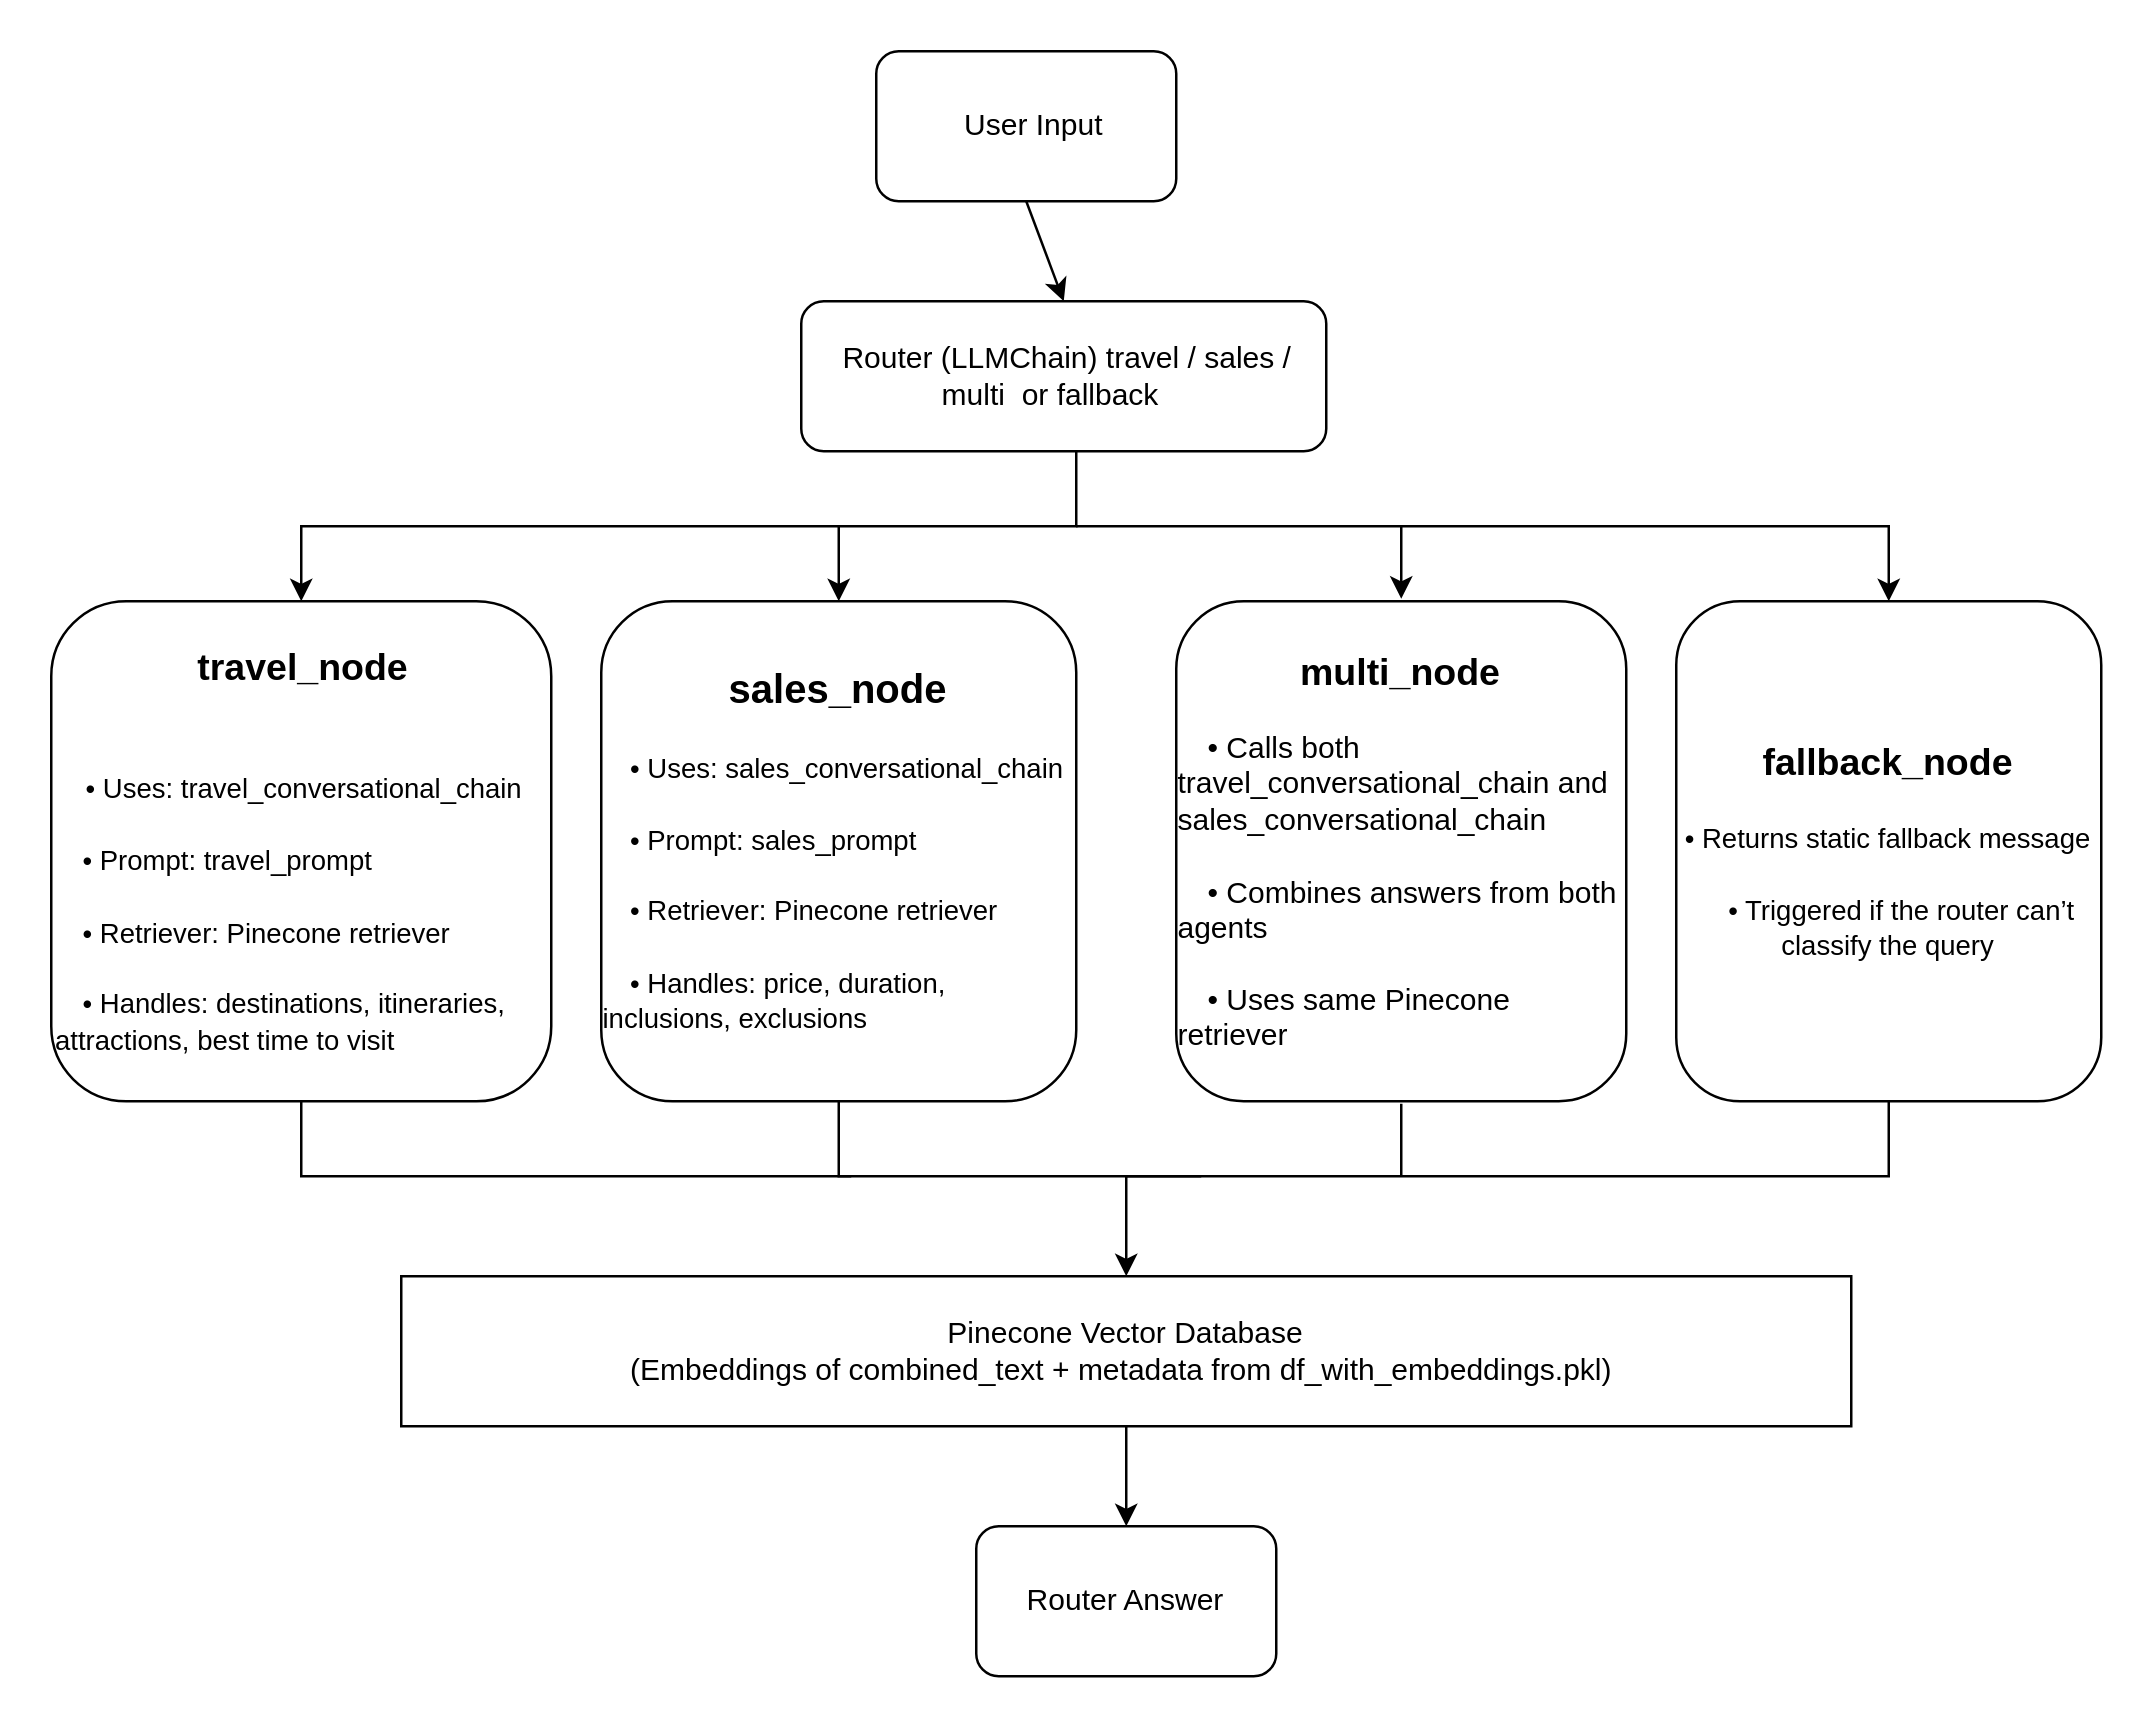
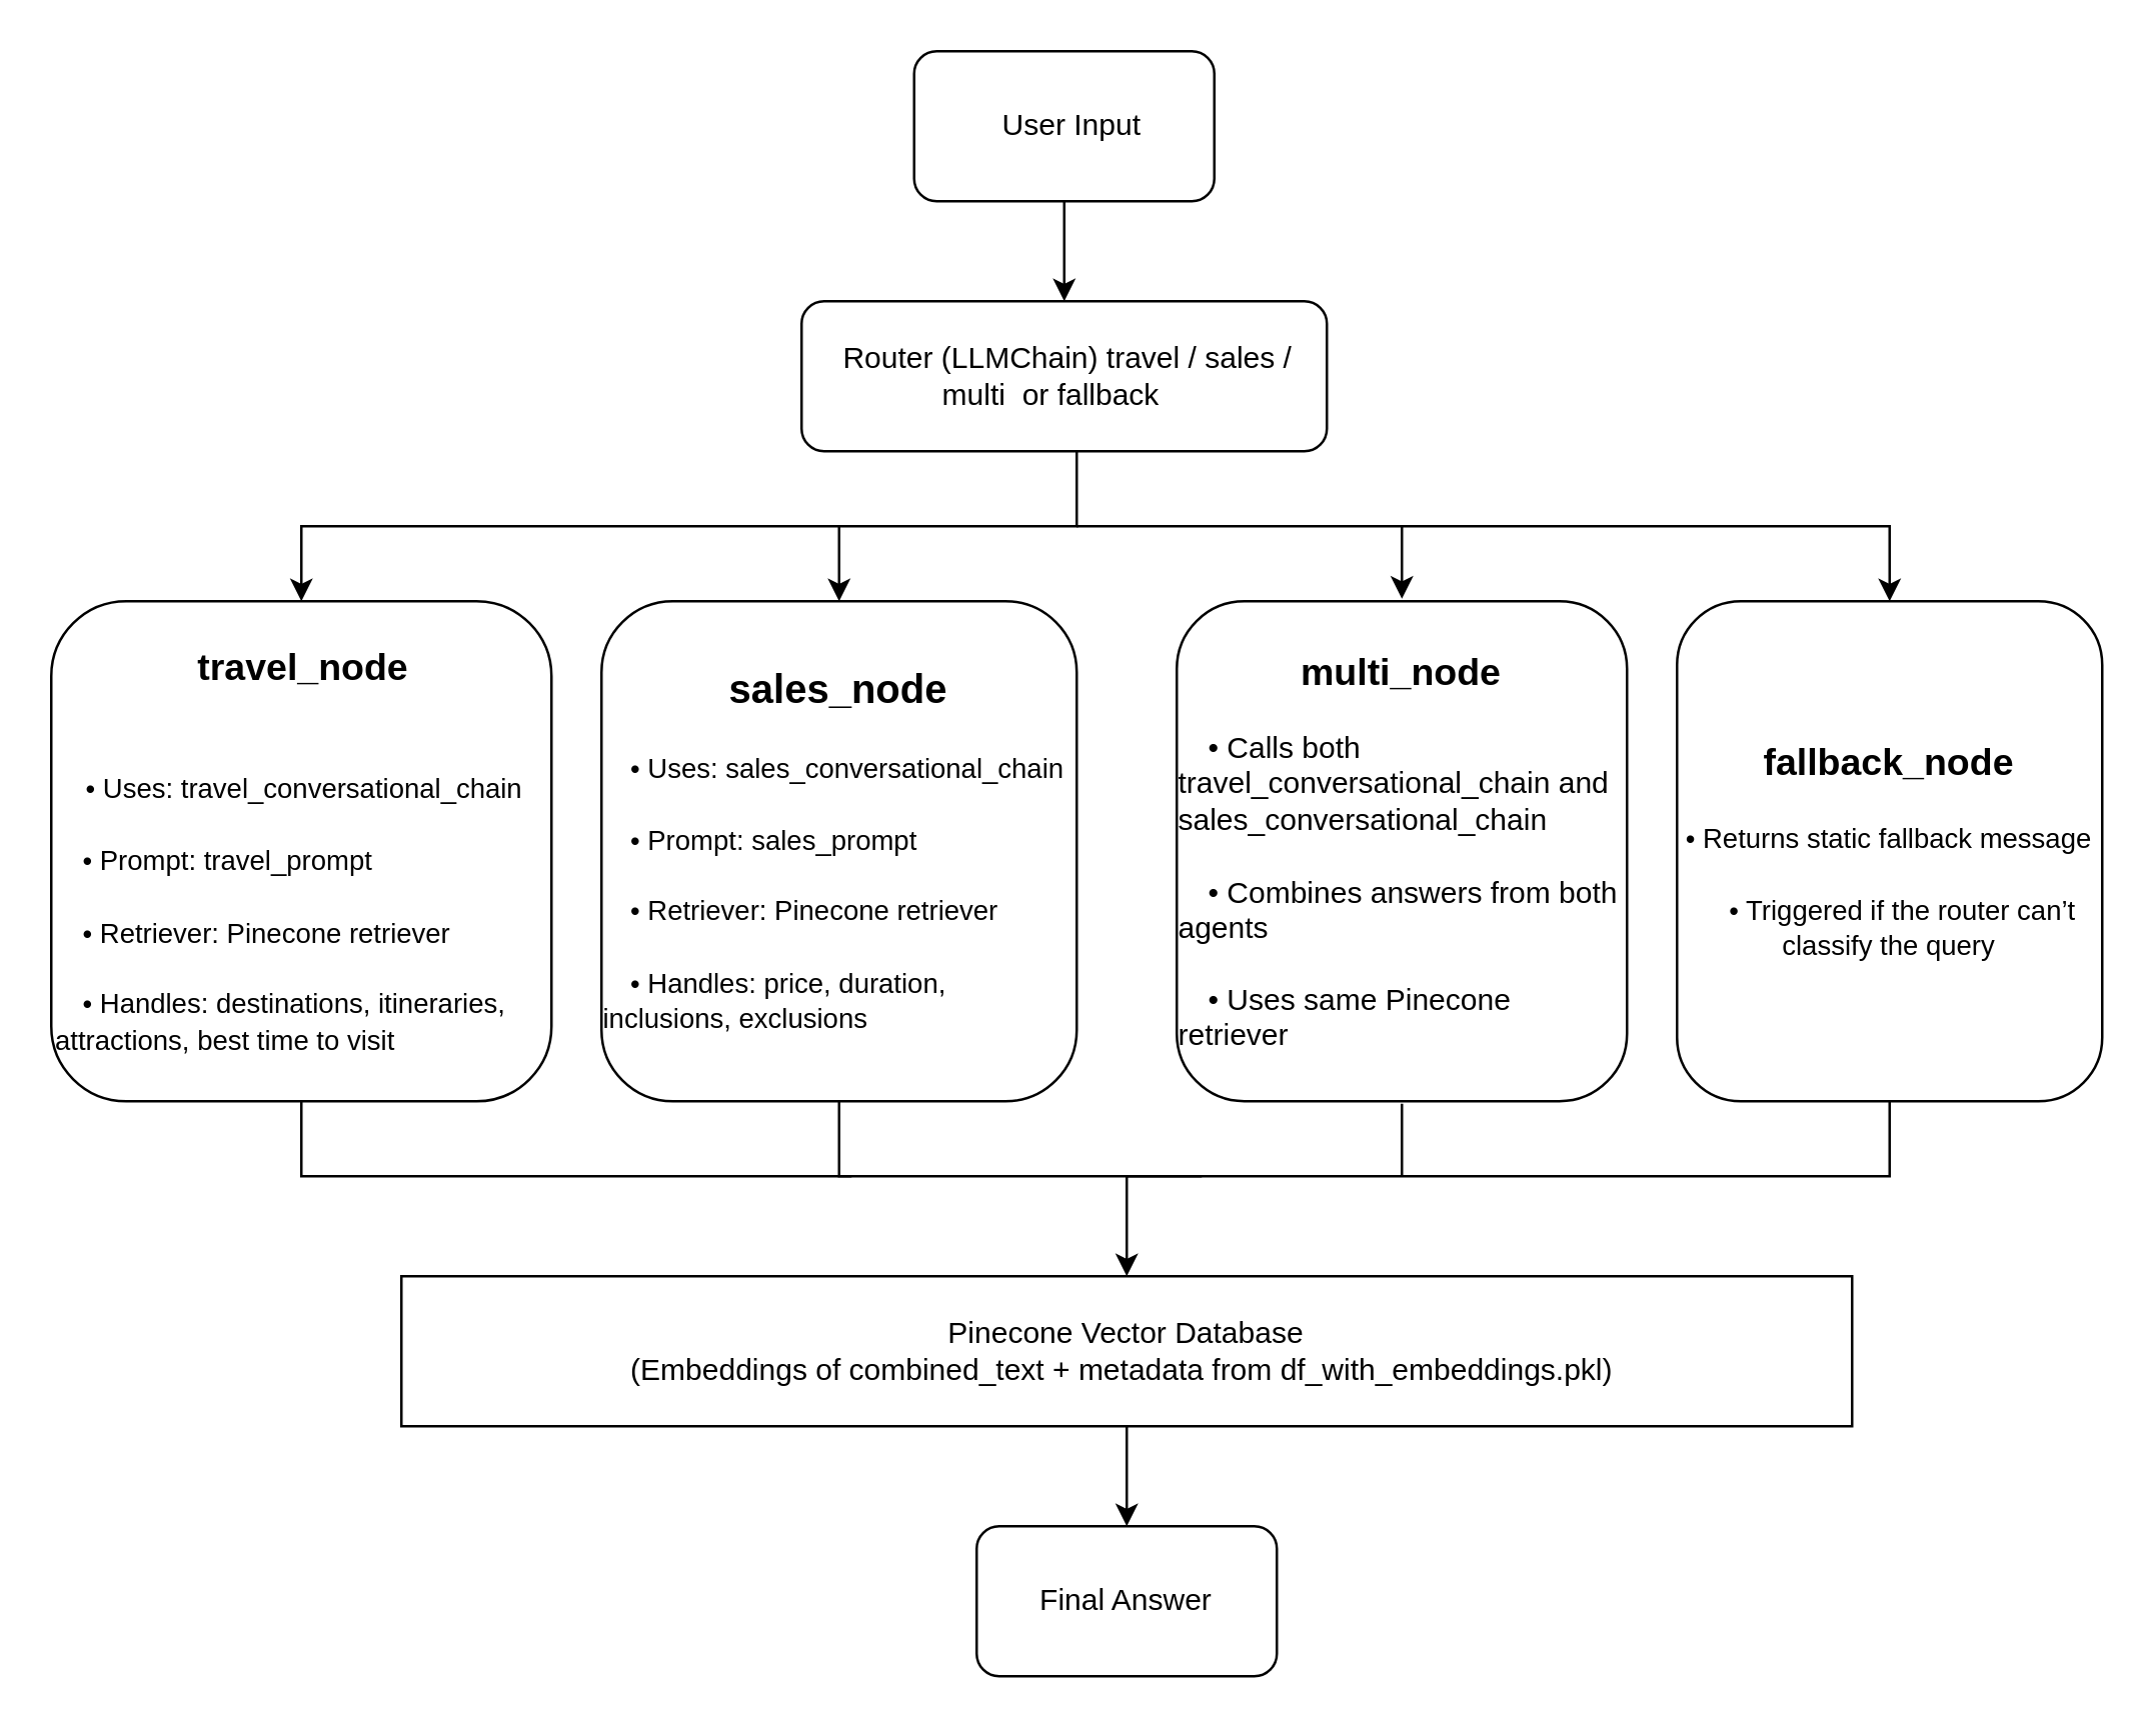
- <mxCell id="2" value="&amp;nbsp; &amp;nbsp;User Input&amp;nbsp;" style="rounded=1;whiteSpace=wrap;html=1;" vertex="1" parent="1"><mxGeometry x="350" y="20" width="120" height="60" as="geometry" /></mxCell>
+ <mxCell id="2" value="&amp;nbsp; &amp;nbsp;User Input&amp;nbsp;" style="rounded=1;whiteSpace=wrap;html=1;" vertex="1" parent="1"><mxGeometry x="365" y="20" width="120" height="60" as="geometry" /></mxCell>
- <mxCell id="9" value="Router Answer" style="rounded=1;whiteSpace=wrap;html=1;" vertex="1" parent="1"><mxGeometry x="390" y="610" width="120" height="60" as="geometry" /></mxCell>
+ <mxCell id="9" value="Final Answer" style="rounded=1;whiteSpace=wrap;html=1;" vertex="1" parent="1"><mxGeometry x="390" y="610" width="120" height="60" as="geometry" /></mxCell>
